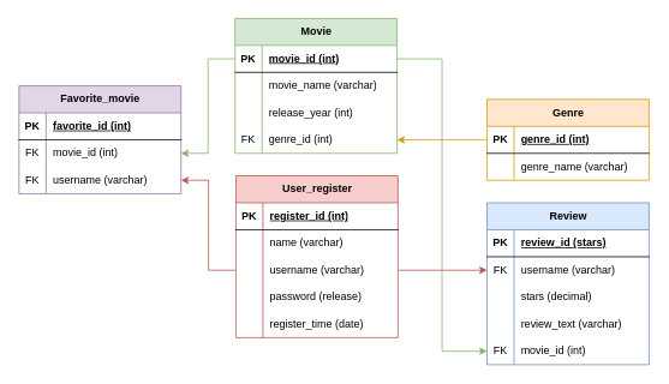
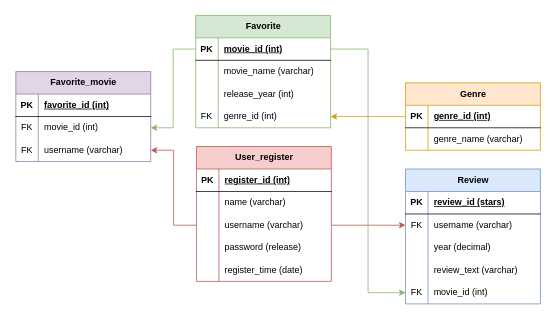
- <mxCell id="51" value="Movie" style="shape=table;startSize=30;container=1;collapsible=1;childLayout=tableLayout;fixedRows=1;rowLines=0;fontStyle=1;align=center;resizeLast=1;html=1;fillColor=#d5e8d4;strokeColor=#82b366;" parent="1" vertex="1"><mxGeometry x="260" y="20" width="180" height="150" as="geometry" /></mxCell>
+ <mxCell id="51" value="Favorite" style="shape=table;startSize=30;container=1;collapsible=1;childLayout=tableLayout;fixedRows=1;rowLines=0;fontStyle=1;align=center;resizeLast=1;html=1;fillColor=#d5e8d4;strokeColor=#82b366;" parent="1" vertex="1"><mxGeometry x="260" y="20" width="180" height="150" as="geometry" /></mxCell>
- <mxCell id="28" value="stars (decimal)" style="shape=partialRectangle;connectable=0;fillColor=none;top=0;left=0;bottom=0;right=0;align=left;spacingLeft=6;overflow=hidden;whiteSpace=wrap;html=1;" parent="26" vertex="1"><mxGeometry x="30" width="150" height="30" as="geometry"><mxRectangle width="150" height="30" as="alternateBounds" /></mxGeometry></mxCell>
+ <mxCell id="28" value="year (decimal)" style="shape=partialRectangle;connectable=0;fillColor=none;top=0;left=0;bottom=0;right=0;align=left;spacingLeft=6;overflow=hidden;whiteSpace=wrap;html=1;" parent="26" vertex="1"><mxGeometry x="30" width="150" height="30" as="geometry"><mxRectangle width="150" height="30" as="alternateBounds" /></mxGeometry></mxCell>
